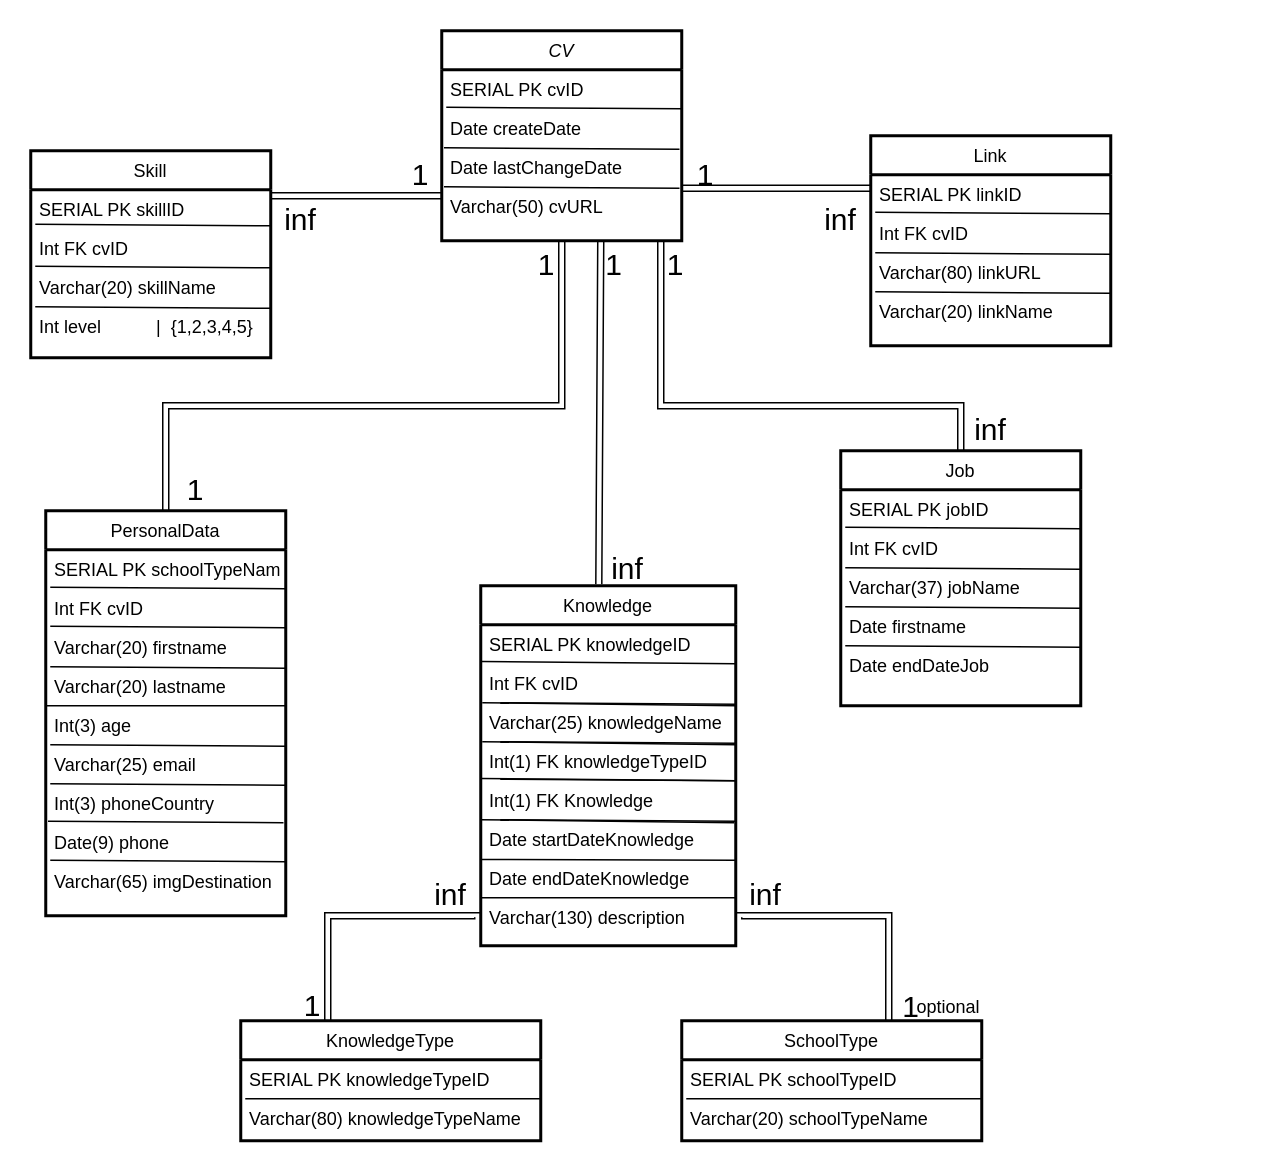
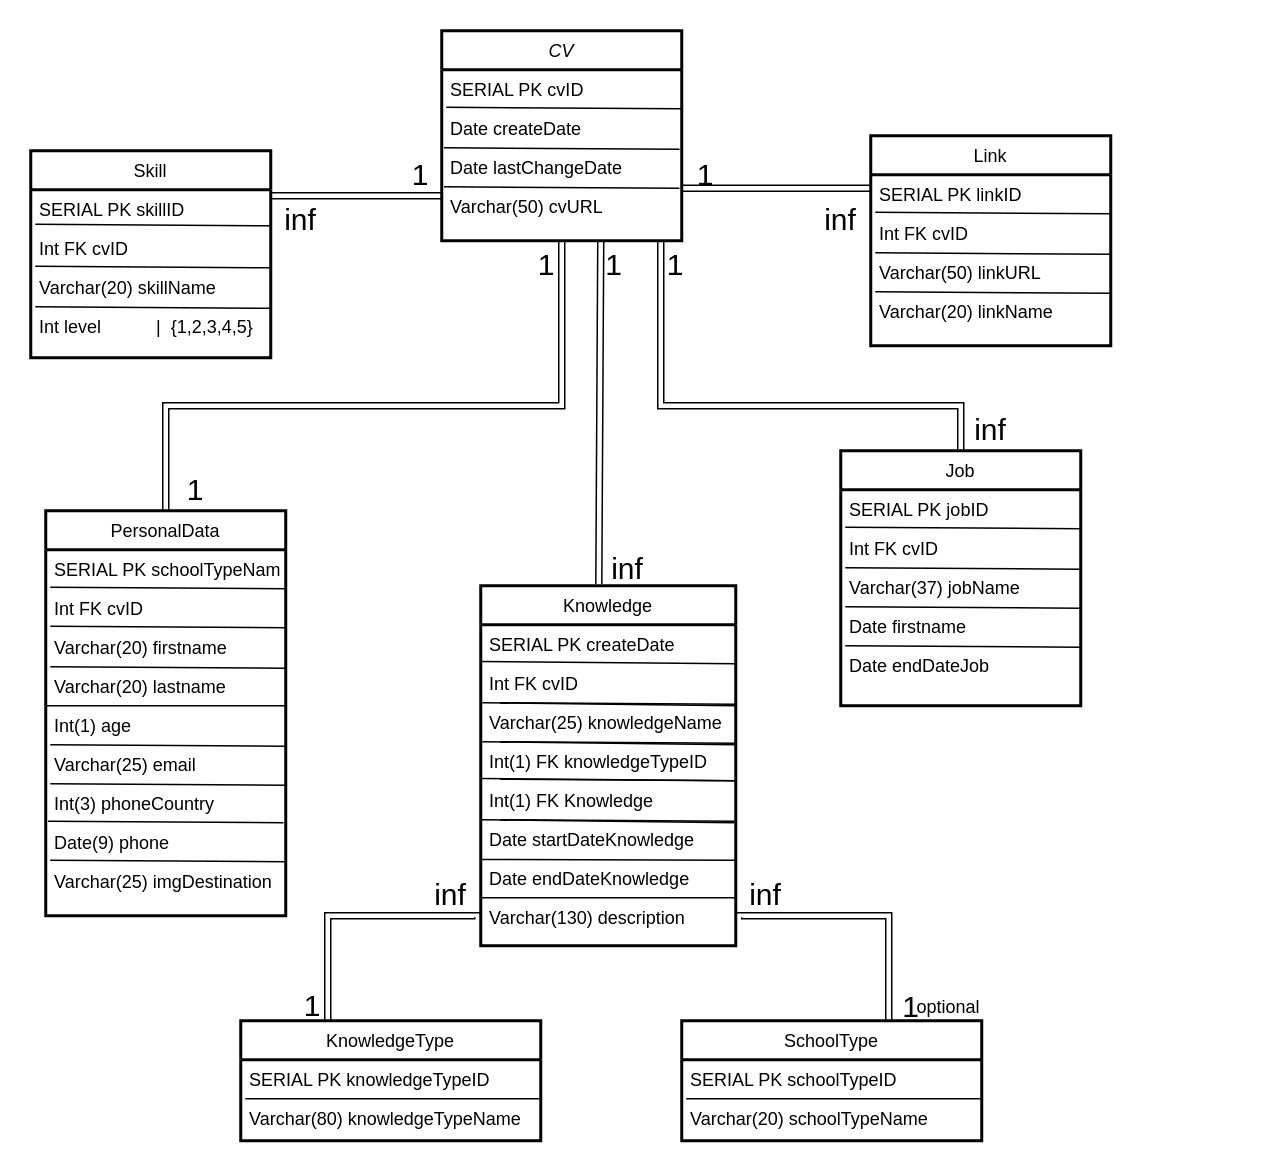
- <mxCell id="23" value="Varchar(80) linkURL" style="text;align=left;verticalAlign=top;spacingLeft=4;spacingRight=4;overflow=hidden;rotatable=0;points=[[0,0.5],[1,0.5]];portConstraint=eastwest;" vertex="1" parent="18"><mxGeometry y="78" width="160" height="26" as="geometry" /></mxCell>
+ <mxCell id="23" value="Varchar(50) linkURL" style="text;align=left;verticalAlign=top;spacingLeft=4;spacingRight=4;overflow=hidden;rotatable=0;points=[[0,0.5],[1,0.5]];portConstraint=eastwest;" vertex="1" parent="18"><mxGeometry y="78" width="160" height="26" as="geometry" /></mxCell>
- <mxCell id="54" value="SERIAL PK knowledgeID" style="text;align=left;verticalAlign=top;spacingLeft=4;spacingRight=4;overflow=hidden;rotatable=0;points=[[0,0.5],[1,0.5]];portConstraint=eastwest;" vertex="1" parent="53"><mxGeometry y="26" width="170" height="26" as="geometry" /></mxCell>
+ <mxCell id="54" value="SERIAL PK createDate" style="text;align=left;verticalAlign=top;spacingLeft=4;spacingRight=4;overflow=hidden;rotatable=0;points=[[0,0.5],[1,0.5]];portConstraint=eastwest;" vertex="1" parent="53"><mxGeometry y="26" width="170" height="26" as="geometry" /></mxCell>
- <mxCell id="35" value="Int(3) age" style="text;align=left;verticalAlign=top;spacingLeft=4;spacingRight=4;overflow=hidden;rotatable=0;points=[[0,0.5],[1,0.5]];portConstraint=eastwest;rounded=0;shadow=0;html=0;" parent="27" vertex="1"><mxGeometry y="130" width="160" height="26" as="geometry" /></mxCell>
+ <mxCell id="35" value="Int(1) age" style="text;align=left;verticalAlign=top;spacingLeft=4;spacingRight=4;overflow=hidden;rotatable=0;points=[[0,0.5],[1,0.5]];portConstraint=eastwest;rounded=0;shadow=0;html=0;" parent="27" vertex="1"><mxGeometry y="130" width="160" height="26" as="geometry" /></mxCell>
- <mxCell id="43" value="Varchar(65) imgDestination " style="text;align=left;verticalAlign=top;spacingLeft=4;spacingRight=4;overflow=hidden;rotatable=0;points=[[0,0.5],[1,0.5]];portConstraint=eastwest;rounded=0;shadow=0;html=0;" vertex="1" parent="27"><mxGeometry y="234" width="160" height="26" as="geometry" /></mxCell>
+ <mxCell id="43" value="Varchar(25) imgDestination " style="text;align=left;verticalAlign=top;spacingLeft=4;spacingRight=4;overflow=hidden;rotatable=0;points=[[0,0.5],[1,0.5]];portConstraint=eastwest;rounded=0;shadow=0;html=0;" vertex="1" parent="27"><mxGeometry y="234" width="160" height="26" as="geometry" /></mxCell>
